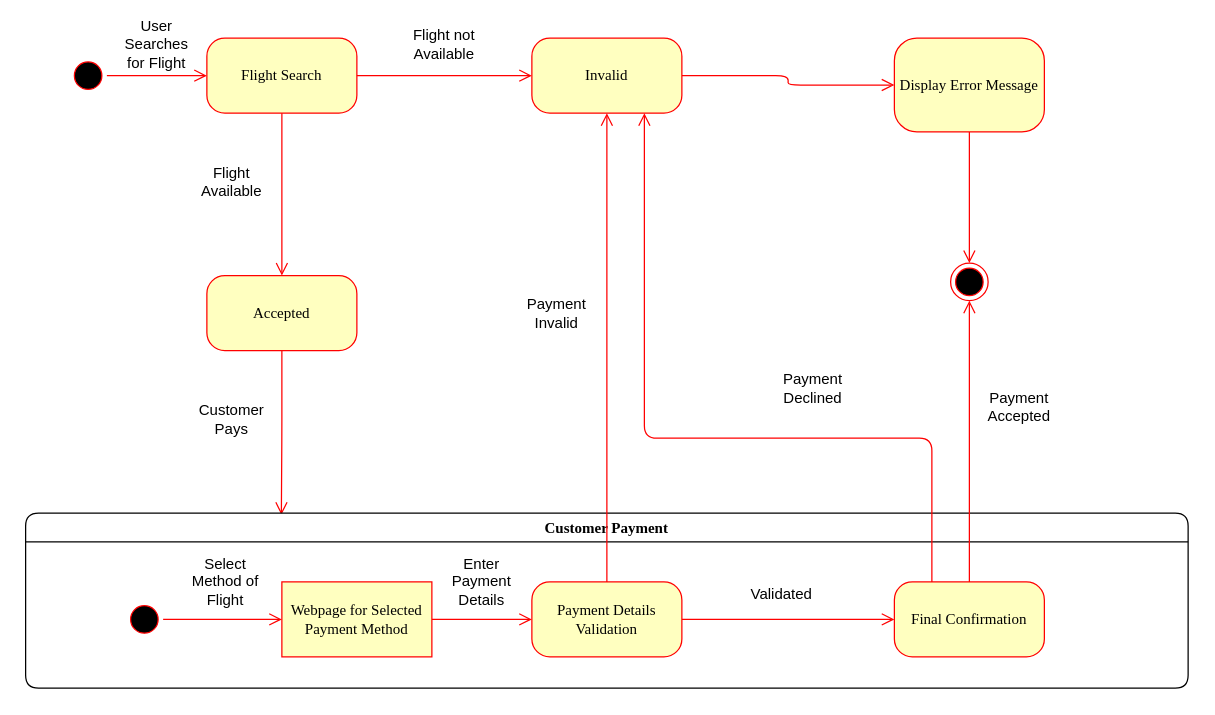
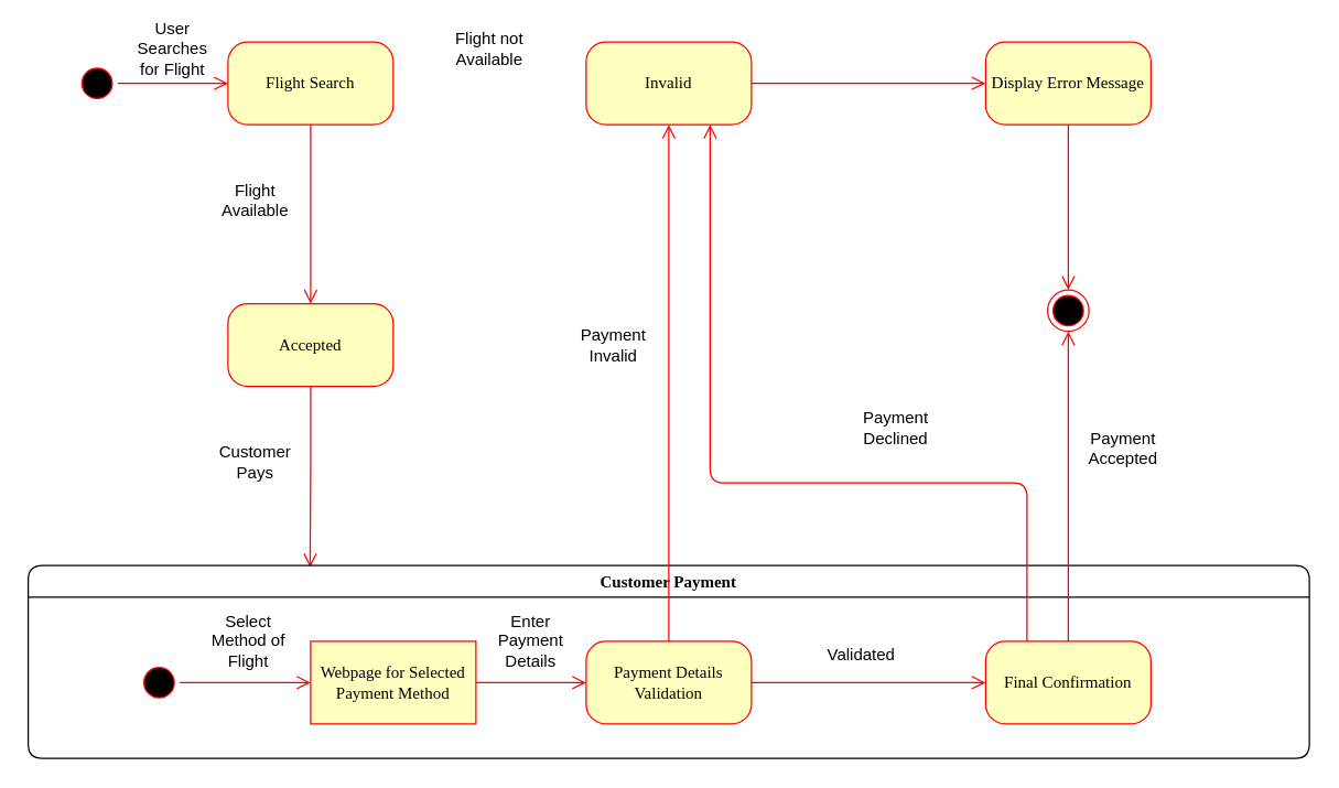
- <mxCell id="8" style="edgeStyle=orthogonalEdgeStyle;html=1;labelBackgroundColor=none;endArrow=open;endSize=8;strokeColor=#ff0000;fontFamily=Verdana;fontSize=12;align=left;entryX=0;entryY=0.5;exitX=1;exitY=0.5;exitDx=0;exitDy=0;" edge="1" parent="1" source="4" target="6"><mxGeometry relative="1" as="geometry"><Array as="points"><mxPoint x="335" y="60" /><mxPoint x="335" y="60" /></Array><mxPoint x="375" y="140" as="sourcePoint" /></mxGeometry></mxCell>
- <mxCell id="17" value="Display Error Message" style="rounded=1;whiteSpace=wrap;html=1;arcSize=24;fillColor=#ffffc0;strokeColor=#ff0000;shadow=0;comic=0;labelBackgroundColor=none;fontFamily=Verdana;fontSize=12;fontColor=#000000;align=center;" vertex="1" parent="1"><mxGeometry x="715" y="30" width="120" height="75" as="geometry" /></mxCell>
+ <mxCell id="17" value="Display Error Message" style="rounded=1;whiteSpace=wrap;html=1;arcSize=24;fillColor=#ffffc0;strokeColor=#ff0000;shadow=0;comic=0;labelBackgroundColor=none;fontFamily=Verdana;fontSize=12;fontColor=#000000;align=center;" vertex="1" parent="1"><mxGeometry x="715" y="30" width="120" height="60" as="geometry" /></mxCell>
